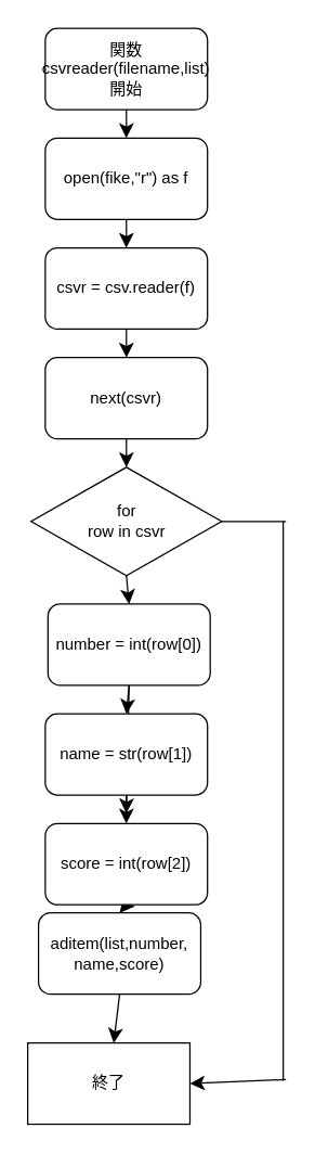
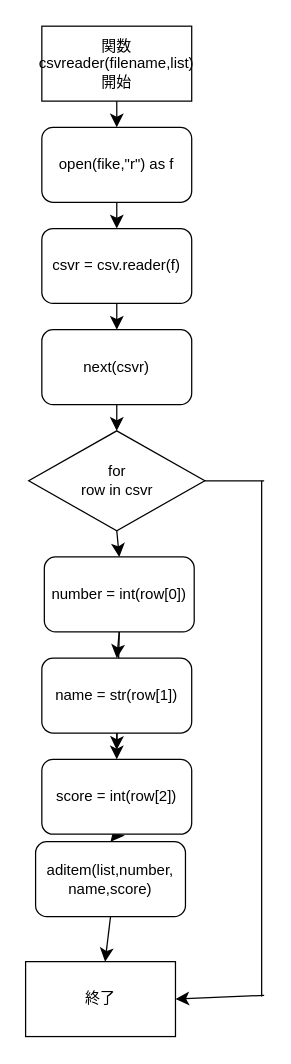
- <mxCell id="3" value="関数csvreader(filename,list)&lt;div&gt;開始&lt;/div&gt;" style="whiteSpace=wrap;html=1;rounded=1;" vertex="1" parent="1"><mxGeometry x="33" y="20" width="120" height="60" as="geometry" /></mxCell>
+ <mxCell id="3" value="関数csvreader(filename,list)&lt;div&gt;開始&lt;/div&gt;" style="rounded=0;whiteSpace=wrap;html=1;" vertex="1" parent="1"><mxGeometry x="33" y="20" width="120" height="60" as="geometry" /></mxCell>
